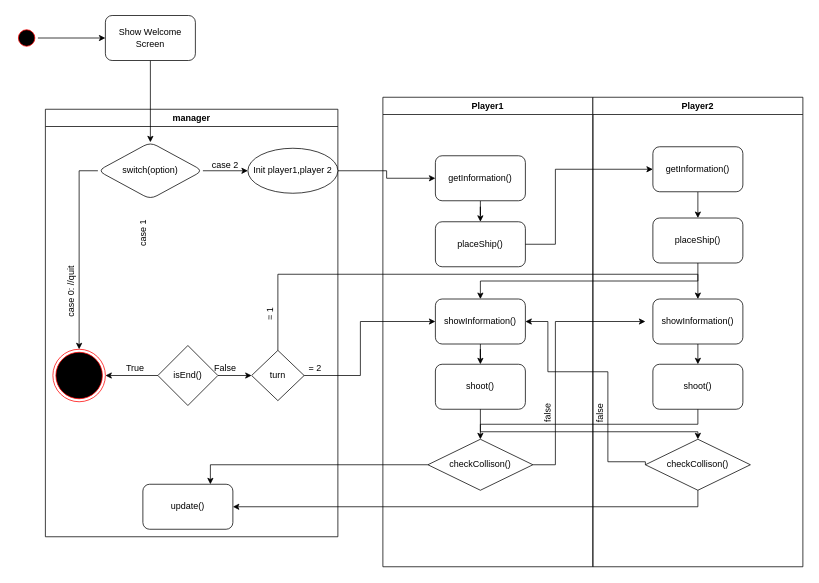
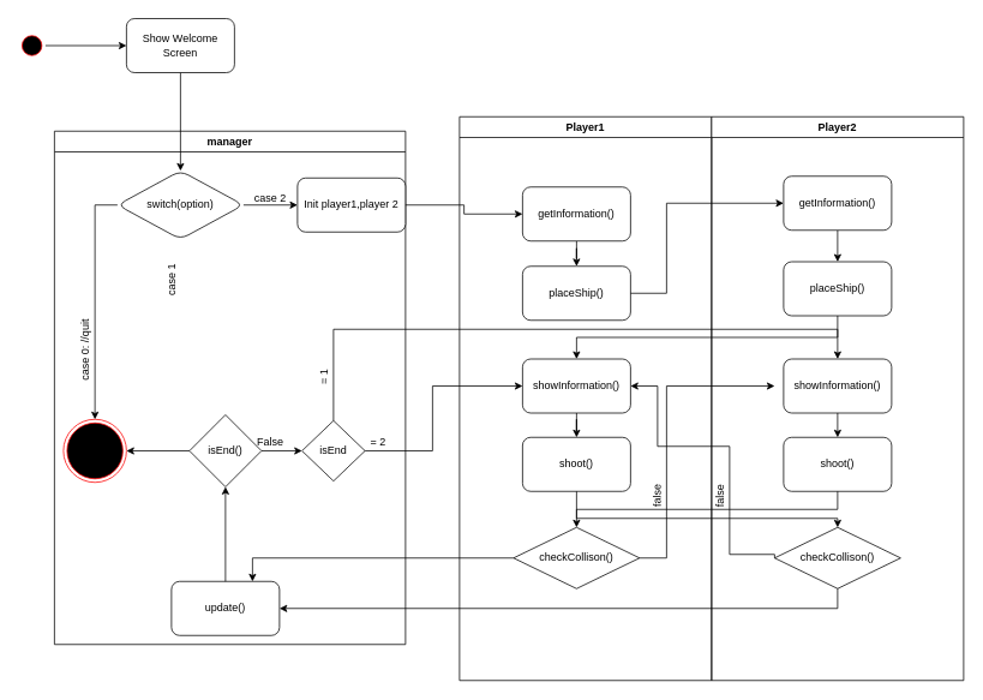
- <mxCell id="34" value="Init player1,player 2" style="ellipse;whiteSpace=wrap;html=1;" vertex="1" parent="21"><mxGeometry x="270" y="52" width="120" height="60" as="geometry" /></mxCell>
+ <mxCell id="34" value="Init player1,player 2" style="rounded=1;whiteSpace=wrap;html=1;" vertex="1" parent="21"><mxGeometry x="270" y="52" width="120" height="60" as="geometry" /></mxCell>
- <mxCell id="36" value="True" style="text;html=1;strokeColor=none;fillColor=none;align=center;verticalAlign=middle;whiteSpace=wrap;rounded=0;" vertex="1" parent="21"><mxGeometry x="90" y="330" width="60" height="30" as="geometry" /></mxCell>
- <mxCell id="37" value="turn" style="rhombus;whiteSpace=wrap;html=1;" vertex="1" parent="21"><mxGeometry x="275" y="321.5" width="70" height="67" as="geometry" /></mxCell>
+ <mxCell id="37" value="isEnd" style="rhombus;whiteSpace=wrap;html=1;" vertex="1" parent="21"><mxGeometry x="275" y="321.5" width="70" height="67" as="geometry" /></mxCell>
+ <mxCell id="31" style="edgeStyle=orthogonalEdgeStyle;rounded=0;orthogonalLoop=1;jettySize=auto;html=1;exitX=0.5;exitY=0;exitDx=0;exitDy=0;entryX=0.5;entryY=1;entryDx=0;entryDy=0;" edge="1" parent="21" source="28" target="33"><mxGeometry relative="1" as="geometry" /></mxCell>
